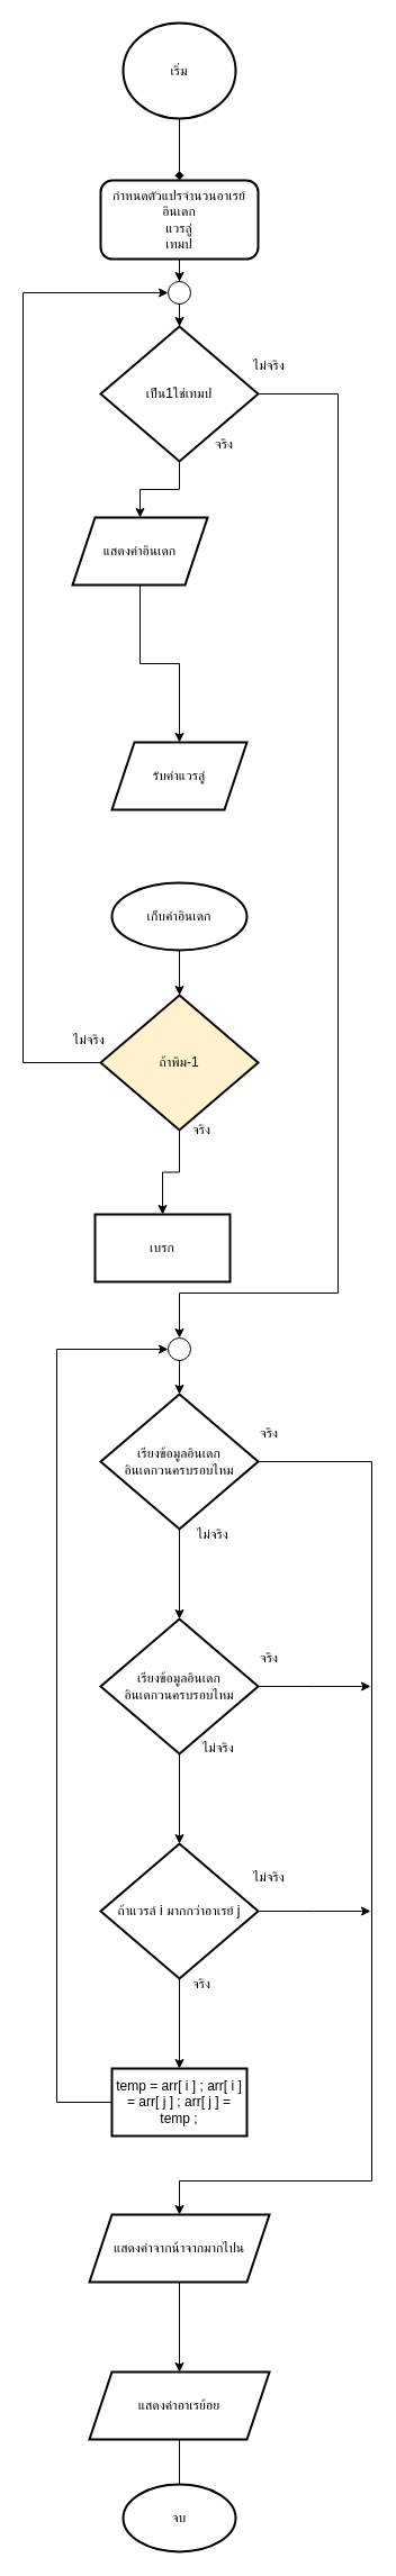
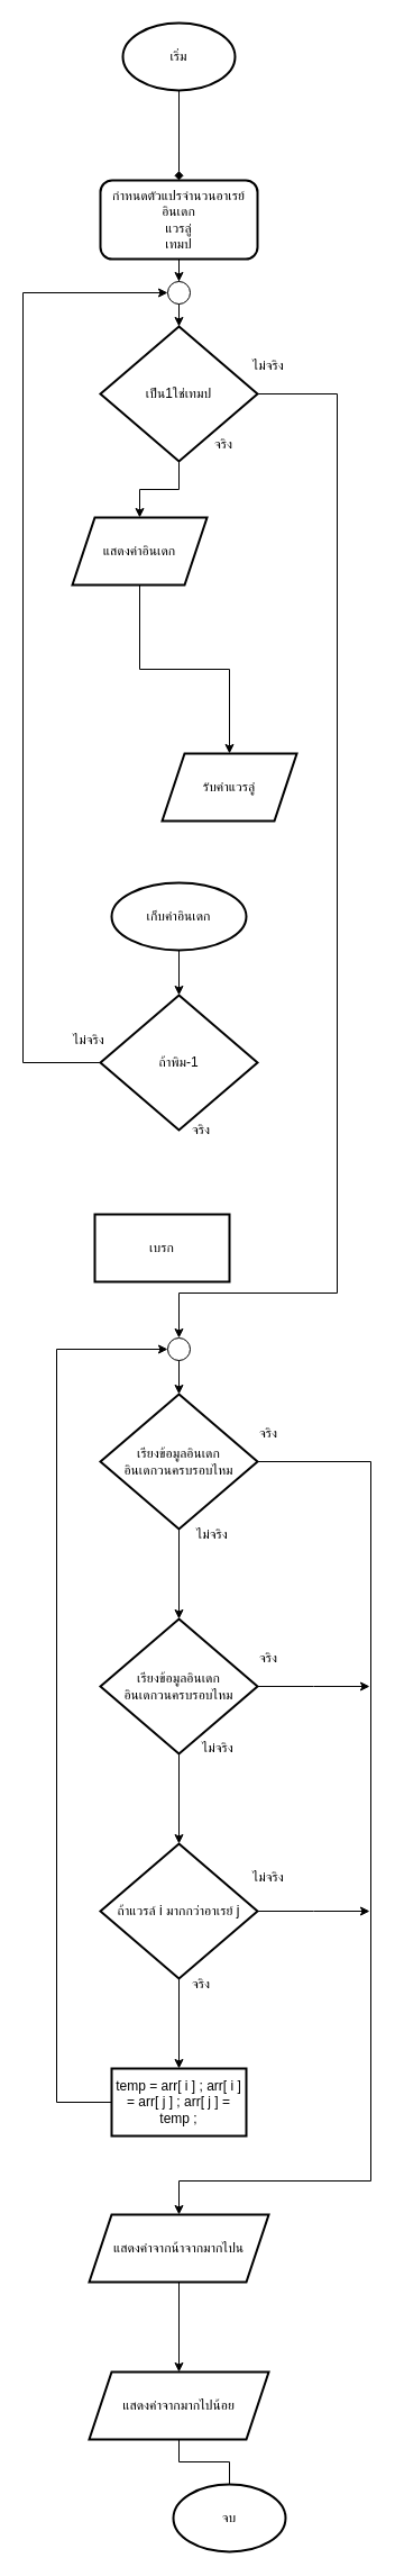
- <mxCell id="3" value="เริ่ม" style="strokeWidth=2;html=1;shape=mxgraph.flowchart.start_1;whiteSpace=wrap;" vertex="1" parent="1"><mxGeometry x="109" y="20" width="100" height="85" as="geometry" /></mxCell>
+ <mxCell id="3" value="เริ่ม" style="strokeWidth=2;html=1;shape=mxgraph.flowchart.start_1;whiteSpace=wrap;" vertex="1" parent="1"><mxGeometry x="109" width="100" height="60" as="geometry" y="20" /></mxCell>
- <mxCell id="16" value="รับค่าแวรลู่" style="shape=parallelogram;perimeter=parallelogramPerimeter;whiteSpace=wrap;html=1;fixedSize=1;strokeWidth=2;" vertex="1" parent="1"><mxGeometry x="99" y="660" width="120" height="60" as="geometry" /></mxCell>
+ <mxCell id="16" value="รับค่าแวรลู่" style="shape=parallelogram;perimeter=parallelogramPerimeter;whiteSpace=wrap;html=1;fixedSize=1;strokeWidth=2;" vertex="1" parent="1"><mxGeometry x="144" y="670" width="120" height="60" as="geometry" /></mxCell>
- <mxCell id="13" value="ถ้าพิม-1" style="rhombus;whiteSpace=wrap;html=1;strokeWidth=2;fillColor=#fff2cc;" vertex="1" parent="1"><mxGeometry x="89" y="885" width="140" height="120" as="geometry" /></mxCell>
+ <mxCell id="13" value="ถ้าพิม-1" style="rhombus;whiteSpace=wrap;html=1;strokeWidth=2;" vertex="1" parent="1"><mxGeometry x="89" y="885" width="140" height="120" as="geometry" /></mxCell>
- <mxCell id="11" value="" style="edgeStyle=orthogonalEdgeStyle;rounded=0;orthogonalLoop=1;jettySize=auto;html=1;" edge="1" parent="1" source="13" target="18"><mxGeometry relative="1" as="geometry" /></mxCell>
- <mxCell id="46" value="แสดงค่าอาเรย้อย" style="shape=parallelogram;perimeter=parallelogramPerimeter;whiteSpace=wrap;html=1;fixedSize=1;strokeWidth=2;" vertex="1" parent="1"><mxGeometry x="79" y="2110" width="160" height="60" as="geometry" /></mxCell>
+ <mxCell id="46" value="แสดงค่าจากมากไปน้อย" style="shape=parallelogram;perimeter=parallelogramPerimeter;whiteSpace=wrap;html=1;fixedSize=1;strokeWidth=2;" vertex="1" parent="1"><mxGeometry x="79" y="2110" width="160" height="60" as="geometry" /></mxCell>
- <mxCell id="47" value="จบ" style="strokeWidth=2;html=1;shape=mxgraph.flowchart.start_1;whiteSpace=wrap;" vertex="1" parent="1"><mxGeometry x="109" y="2210" width="100" height="60" as="geometry" /></mxCell>
+ <mxCell id="47" value="จบ" style="strokeWidth=2;html=1;shape=mxgraph.flowchart.start_1;whiteSpace=wrap;" vertex="1" parent="1"><mxGeometry x="154" y="2210" width="100" height="60" as="geometry" /></mxCell>
